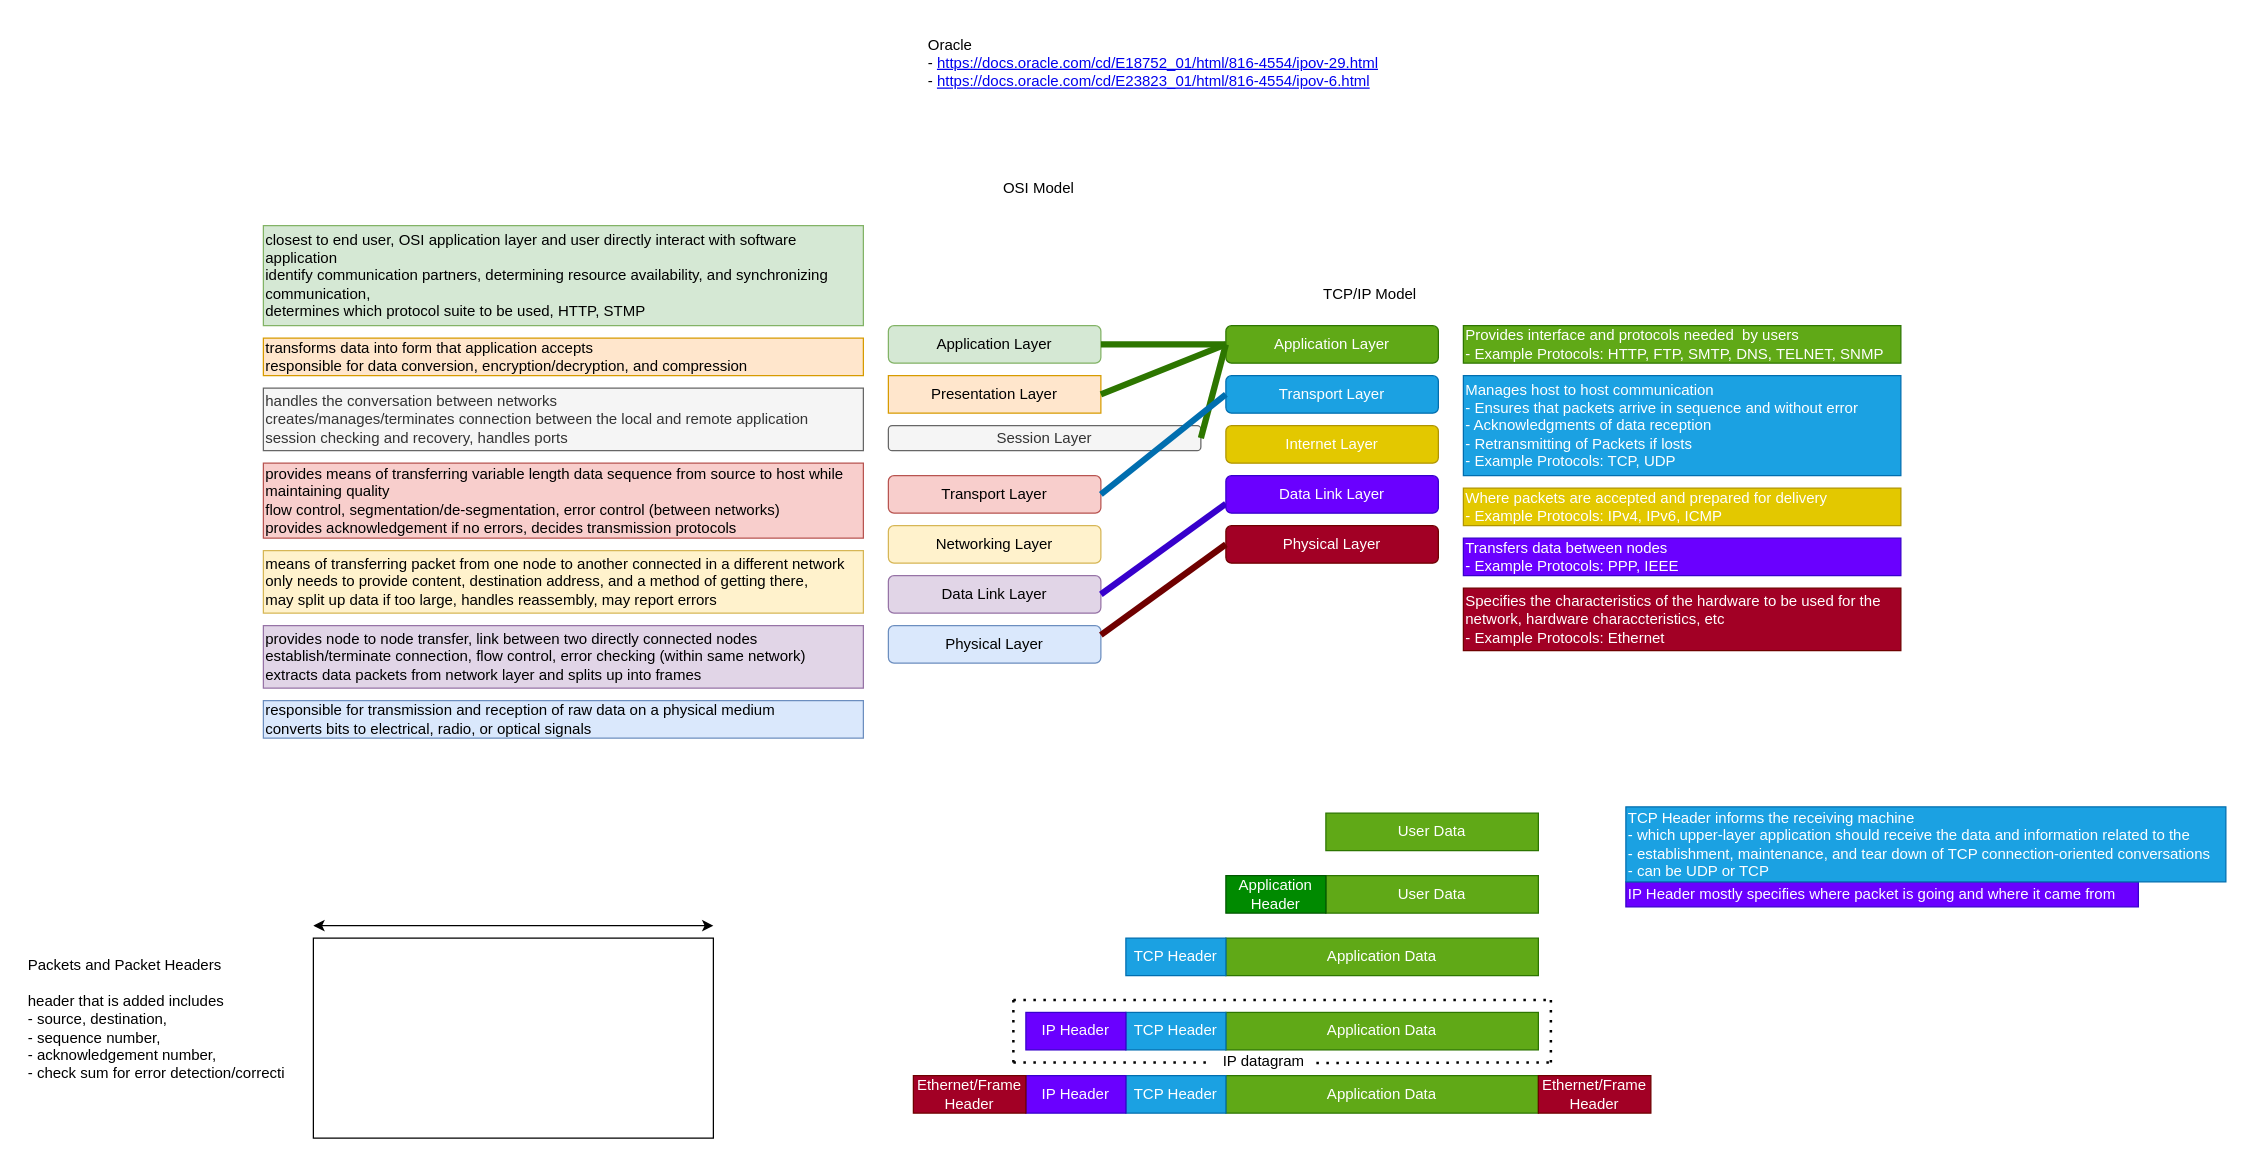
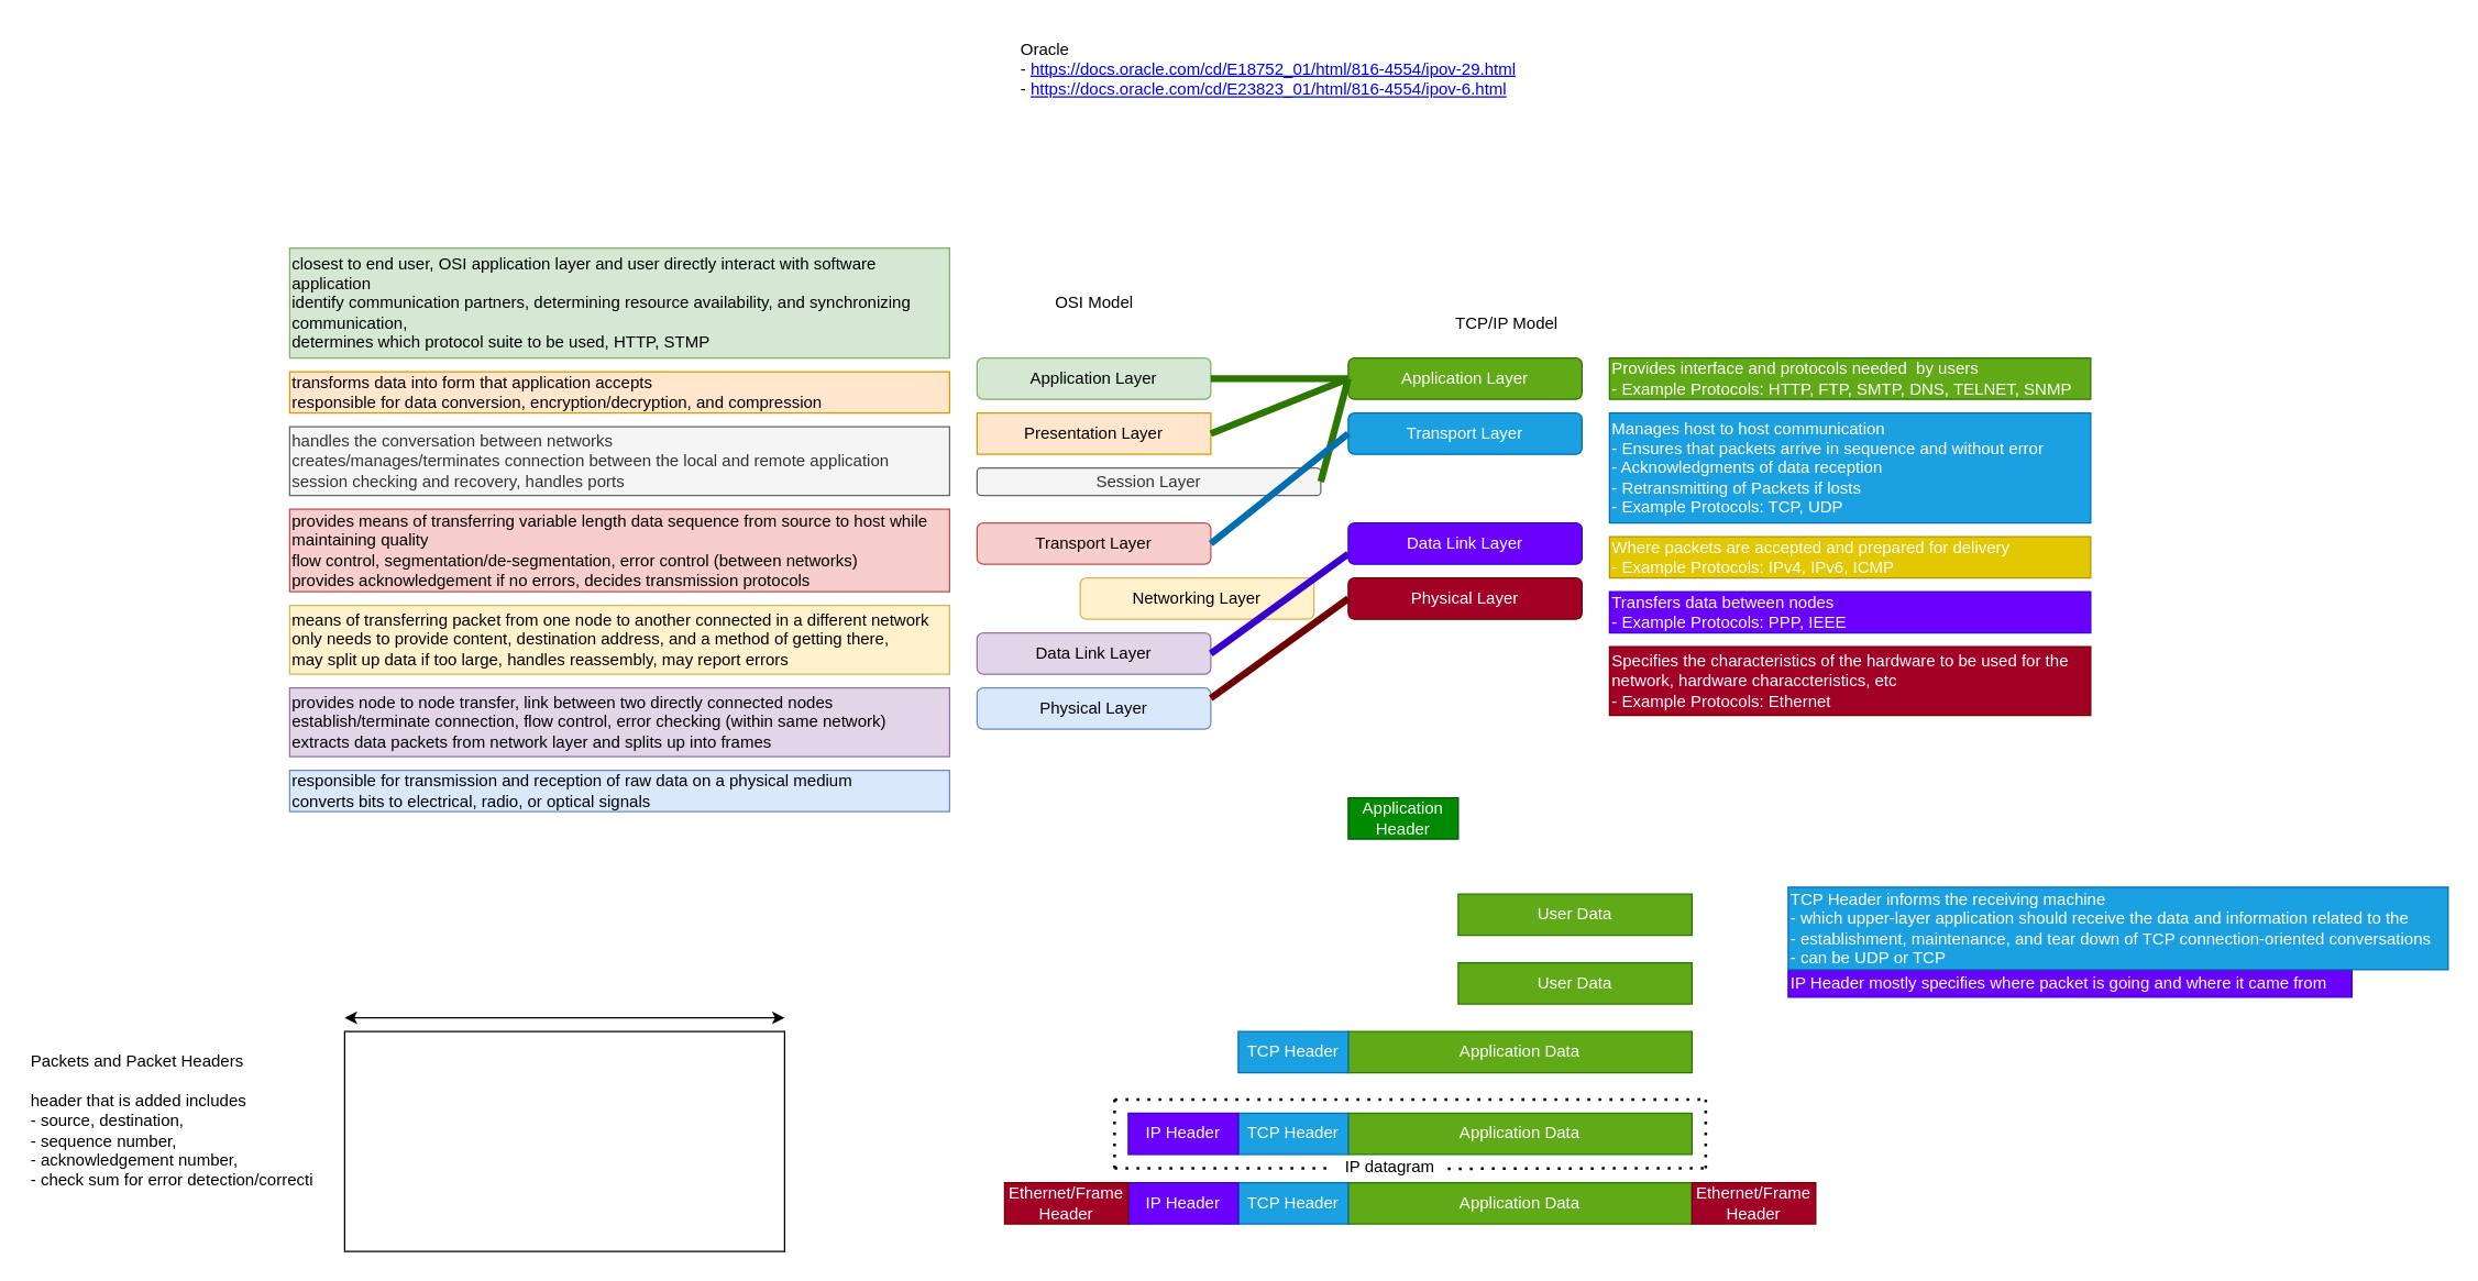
- <mxCell id="2" value="OSI Model" style="text;html=1;align=center;verticalAlign=middle;resizable=0;points=[];autosize=1;strokeColor=none;" parent="1" vertex="1"><mxGeometry x="795" y="140" width="70" height="20" as="geometry" /></mxCell>
+ <mxCell id="2" value="OSI Model" style="text;html=1;align=center;verticalAlign=middle;resizable=0;points=[];autosize=1;strokeColor=none;" parent="1" vertex="1"><mxGeometry x="760" y="210" width="70" height="20" as="geometry" /></mxCell>
- <mxCell id="17" value="&lt;font color=&quot;#ffffff&quot;&gt;Internet Layer&lt;/font&gt;" style="rounded=1;whiteSpace=wrap;html=1;fillColor=#e3c800;strokeColor=#B09500;fontColor=#000000;" parent="1" vertex="1"><mxGeometry x="980" y="340" width="170" height="30" as="geometry" /></mxCell>
- <mxCell id="8" value="Networking Layer" style="rounded=1;whiteSpace=wrap;html=1;fillColor=#fff2cc;strokeColor=#d6b656;" parent="1" vertex="1"><mxGeometry x="710" y="420" width="170" height="30" as="geometry" /></mxCell>
+ <mxCell id="8" value="Networking Layer" style="rounded=1;whiteSpace=wrap;html=1;fillColor=#fff2cc;strokeColor=#d6b656;" parent="1" vertex="1"><mxGeometry x="785" y="420" width="170" height="30" as="geometry" /></mxCell>
- <mxCell id="32" value="Application Header" style="rounded=0;whiteSpace=wrap;html=1;fillColor=#008a00;strokeColor=#005700;fontColor=#ffffff;" parent="1" vertex="1"><mxGeometry x="980" y="700" width="80" height="30" as="geometry" /></mxCell>
+ <mxCell id="32" value="Application Header" style="rounded=0;whiteSpace=wrap;html=1;fillColor=#008a00;strokeColor=#005700;fontColor=#ffffff;" parent="1" vertex="1"><mxGeometry x="980" y="580" width="80" height="30" as="geometry" /></mxCell>
